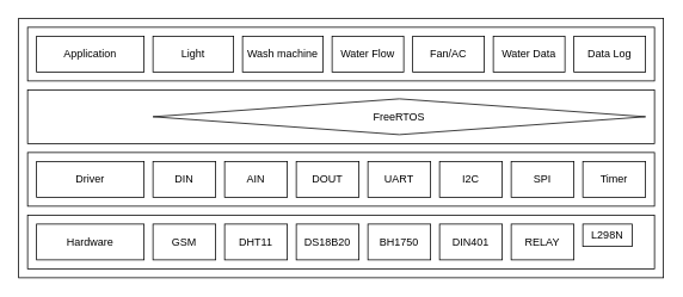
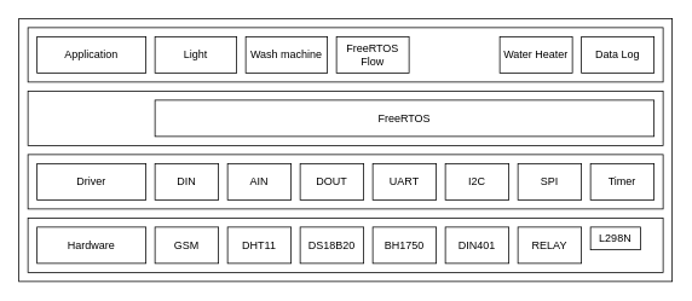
- <mxCell id="27" value="Water Flow" style="rounded=0;whiteSpace=wrap;html=1;" vertex="1" parent="1"><mxGeometry x="370" y="40" width="80" height="40" as="geometry" /></mxCell>
+ <mxCell id="27" value="FreeRTOS Flow" style="rounded=0;whiteSpace=wrap;html=1;" vertex="1" parent="1"><mxGeometry x="370" y="40" width="80" height="40" as="geometry" /></mxCell>
- <mxCell id="28" value="Fan/AC" style="rounded=0;whiteSpace=wrap;html=1;" vertex="1" parent="1"><mxGeometry x="460" y="40" width="80" height="40" as="geometry" /></mxCell>
- <mxCell id="29" value="Water Data" style="rounded=0;whiteSpace=wrap;html=1;" vertex="1" parent="1"><mxGeometry x="550" y="40" width="80" height="40" as="geometry" /></mxCell>
+ <mxCell id="29" value="Water Heater" style="rounded=0;whiteSpace=wrap;html=1;" vertex="1" parent="1"><mxGeometry x="550" y="40" width="80" height="40" as="geometry" /></mxCell>
- <mxCell id="10" value="FreeRTOS" style="rhombus;whiteSpace=wrap;html=1;" vertex="1" parent="1"><mxGeometry x="170" y="110" width="550" height="40" as="geometry" /></mxCell>
+ <mxCell id="10" value="FreeRTOS" style="rounded=0;whiteSpace=wrap;html=1;" vertex="1" parent="1"><mxGeometry x="170" y="110" width="550" height="40" as="geometry" /></mxCell>
